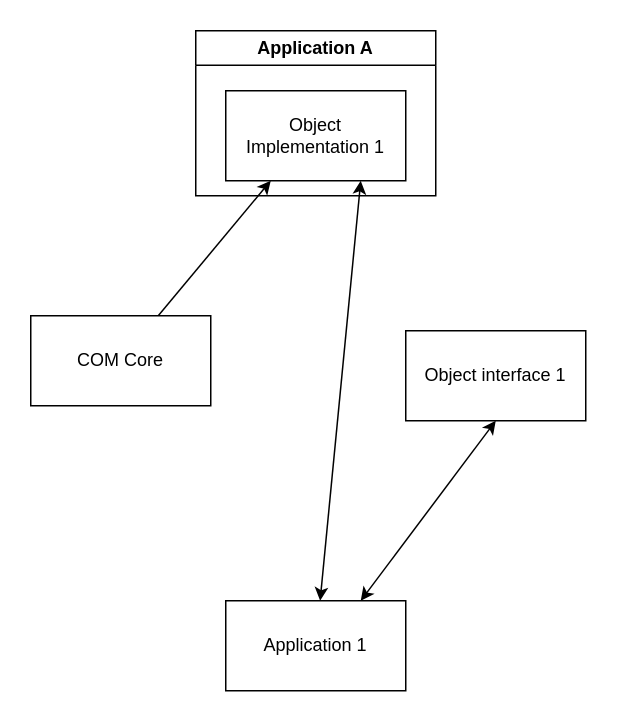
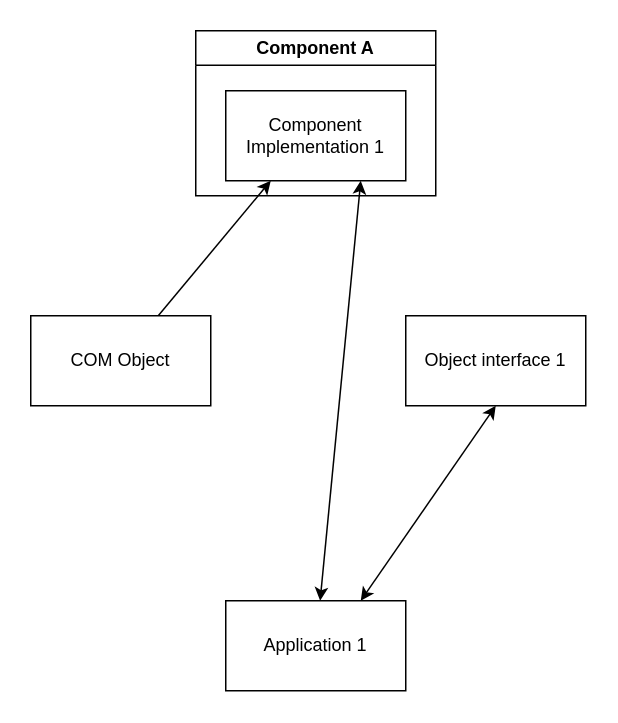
- <mxCell id="2" value="Application A" style="swimlane;whiteSpace=wrap;html=1;" parent="1" vertex="1"><mxGeometry x="130" y="20" width="160" height="110" as="geometry" /></mxCell>
+ <mxCell id="2" value="Component A" style="swimlane;whiteSpace=wrap;html=1;" parent="1" vertex="1"><mxGeometry x="130" y="20" width="160" height="110" as="geometry" /></mxCell>
- <mxCell id="3" value="Object Implementation 1" style="rounded=0;whiteSpace=wrap;html=1;" parent="2" vertex="1"><mxGeometry x="20" y="40" width="120" height="60" as="geometry" /></mxCell>
+ <mxCell id="3" value="Component Implementation 1" style="rounded=0;whiteSpace=wrap;html=1;" parent="2" vertex="1"><mxGeometry x="20" y="40" width="120" height="60" as="geometry" /></mxCell>
- <mxCell id="7" value="COM Core" style="rounded=0;whiteSpace=wrap;html=1;" parent="1" vertex="1"><mxGeometry x="20" y="210" width="120" height="60" as="geometry" /></mxCell>
+ <mxCell id="7" value="COM Object" style="rounded=0;whiteSpace=wrap;html=1;" parent="1" vertex="1"><mxGeometry x="20" y="210" width="120" height="60" as="geometry" /></mxCell>
- <mxCell id="8" value="Object interface 1" style="rounded=0;whiteSpace=wrap;html=1;" parent="1" vertex="1"><mxGeometry x="270" y="220" width="120" height="60" as="geometry" /></mxCell>
+ <mxCell id="8" value="Object interface 1" style="rounded=0;whiteSpace=wrap;html=1;" parent="1" vertex="1"><mxGeometry x="270" y="210" width="120" height="60" as="geometry" /></mxCell>
